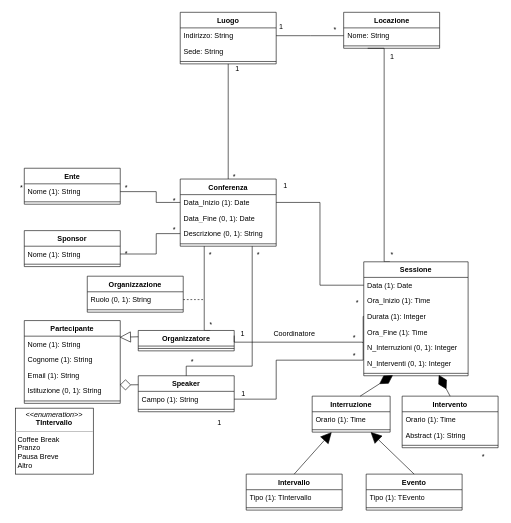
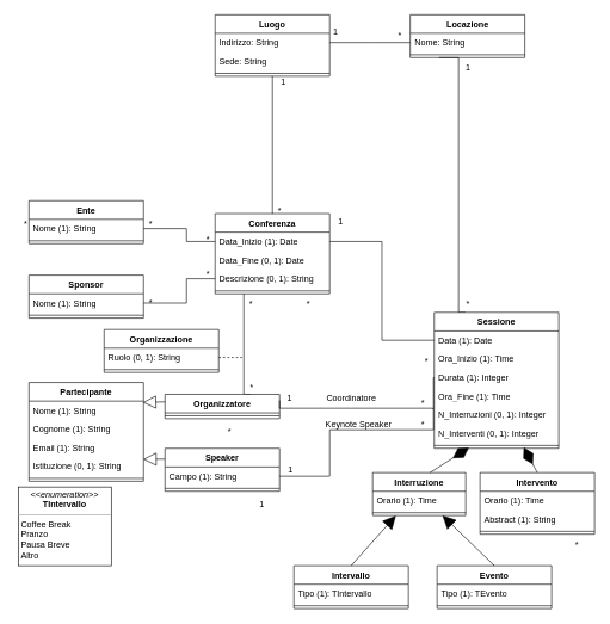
- <mxCell id="64" style="edgeStyle=orthogonalEdgeStyle;rounded=0;orthogonalLoop=1;jettySize=auto;html=1;exitX=0.5;exitY=0;exitDx=0;exitDy=0;endArrow=none;endFill=0;entryX=0.75;entryY=1;entryDx=0;entryDy=0;" parent="1" source="20" target="3" edge="1"><mxGeometry relative="1" as="geometry"><mxPoint x="446" y="450" as="targetPoint" /><Array as="points"><mxPoint x="310" y="610" /><mxPoint x="420" y="610" /></Array></mxGeometry></mxCell>
+ <mxCell id="74" value="Keynote Speaker" style="text;html=1;align=center;verticalAlign=middle;resizable=0;points=[];autosize=1;strokeColor=none;fillColor=none;" parent="1" vertex="1"><mxGeometry x="440" y="578" width="120" height="30" as="geometry" /></mxCell>
- <mxCell id="63" value="" style="endArrow=diamond;endSize=16;endFill=0;html=1;rounded=0;entryX=0.997;entryY=0.126;entryDx=0;entryDy=0;exitX=0;exitY=0.25;exitDx=0;exitDy=0;entryPerimeter=0;" parent="1" source="20" target="18" edge="1"><mxGeometry width="160" relative="1" as="geometry"><mxPoint x="240" y="640" as="sourcePoint" /><mxPoint x="400" y="640" as="targetPoint" /></mxGeometry></mxCell>
+ <mxCell id="63" value="" style="endArrow=block;endSize=16;endFill=0;html=1;rounded=0;entryX=0.997;entryY=0.126;entryDx=0;entryDy=0;exitX=0;exitY=0.25;exitDx=0;exitDy=0;entryPerimeter=0;" parent="1" source="20" target="18" edge="1"><mxGeometry width="160" relative="1" as="geometry"><mxPoint x="240" y="640" as="sourcePoint" /><mxPoint x="400" y="640" as="targetPoint" /></mxGeometry></mxCell>
